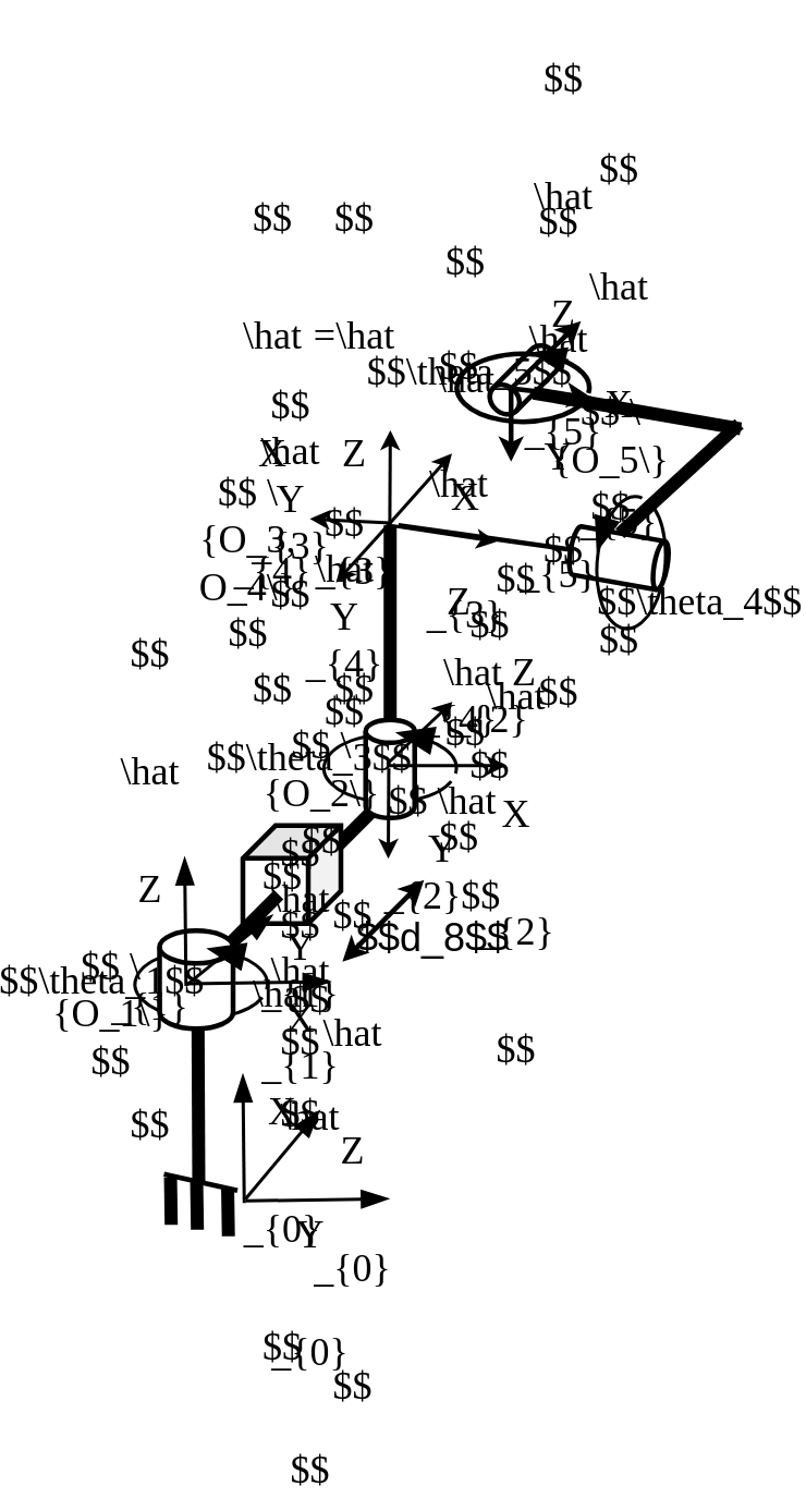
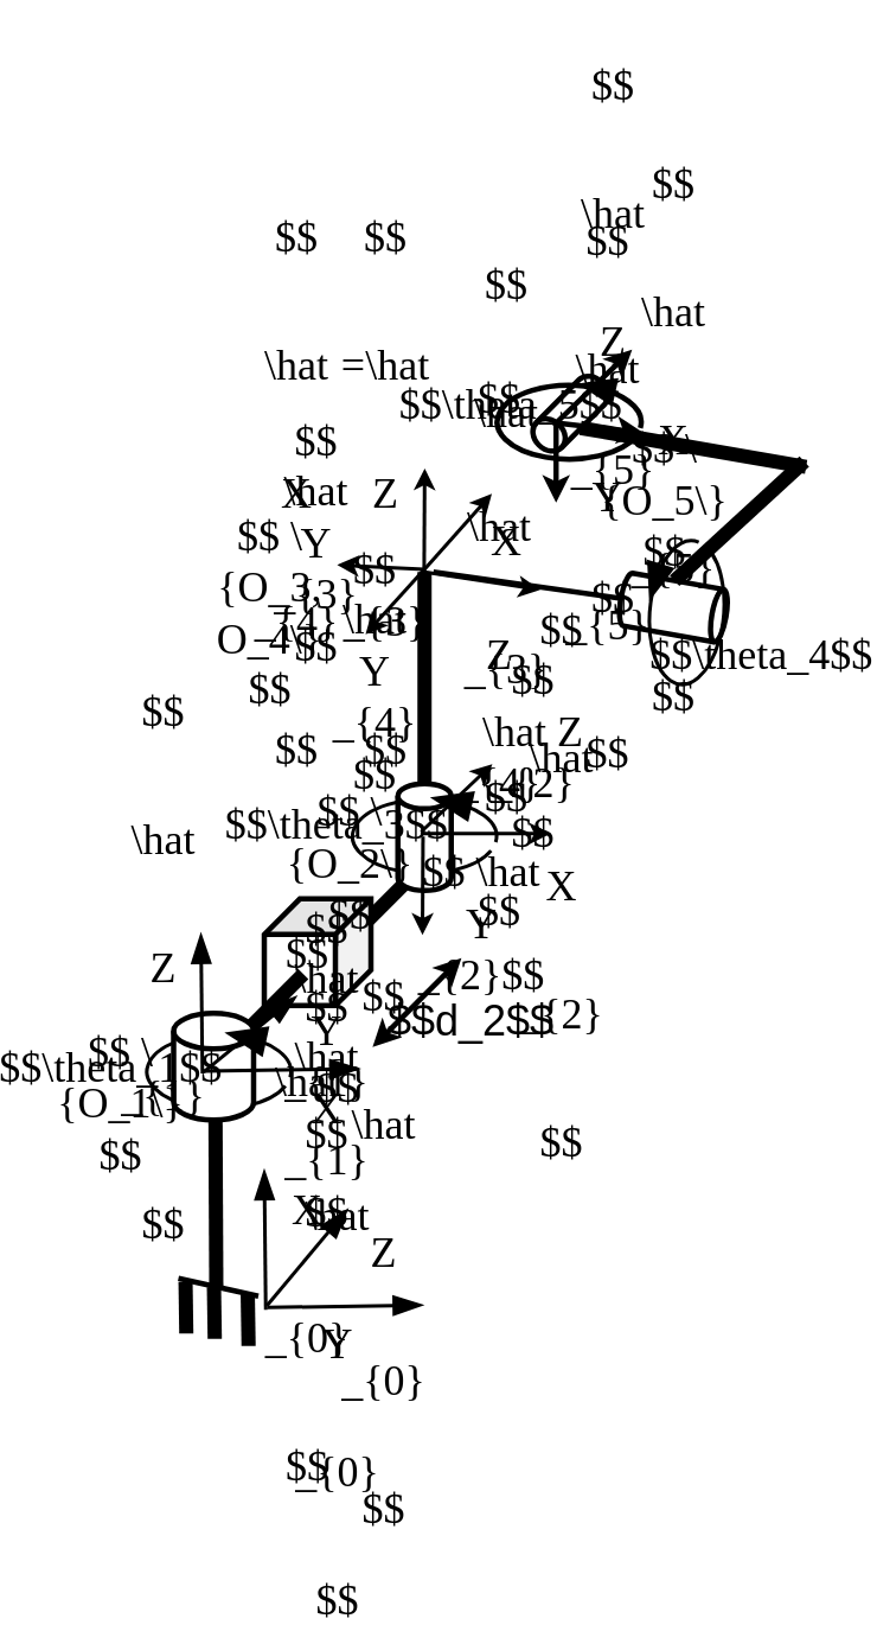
- <mxCell id="46" value="&lt;font&gt;$$d_8$$&lt;/font&gt;" style="text;html=1;align=center;verticalAlign=middle;resizable=0;points=[];autosize=1;strokeColor=none;fillColor=none;fontSize=24;fontColor=#000000;" parent="1" vertex="1"><mxGeometry x="193.92" y="409" width="111" height="41" as="geometry" /></mxCell>
+ <mxCell id="46" value="&lt;font&gt;$$d_2$$&lt;/font&gt;" style="text;html=1;align=center;verticalAlign=middle;resizable=0;points=[];autosize=1;strokeColor=none;fillColor=none;fontSize=24;fontColor=#000000;" parent="1" vertex="1"><mxGeometry x="193.92" y="409" width="111" height="41" as="geometry" /></mxCell>
